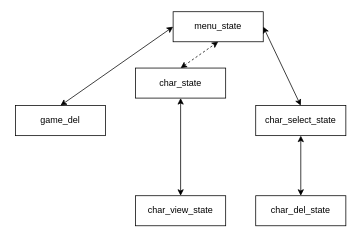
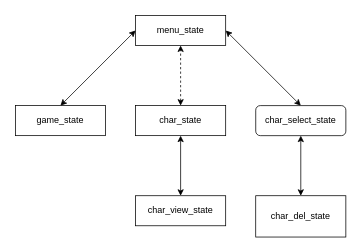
- <mxCell id="2" value="menu_state" style="rounded=0;whiteSpace=wrap;html=1;" parent="1" vertex="1"><mxGeometry x="230" y="15" width="120" height="40" as="geometry" /></mxCell>
+ <mxCell id="2" value="menu_state" style="rounded=0;whiteSpace=wrap;html=1;" parent="1" vertex="1"><mxGeometry x="180" y="20" width="120" height="40" as="geometry" /></mxCell>
- <mxCell id="9" value="char_state" style="rounded=0;whiteSpace=wrap;html=1;" parent="1" vertex="1"><mxGeometry x="180" y="90" width="120" height="40" as="geometry" /></mxCell>
+ <mxCell id="9" value="char_state" style="rounded=0;whiteSpace=wrap;html=1;" parent="1" vertex="1"><mxGeometry x="180" y="140" width="120" height="40" as="geometry" /></mxCell>
- <mxCell id="3" value="game_del" style="rounded=0;whiteSpace=wrap;html=1;" parent="1" vertex="1"><mxGeometry x="20" y="140" width="120" height="40" as="geometry" /></mxCell>
+ <mxCell id="3" value="game_state" style="rounded=0;whiteSpace=wrap;html=1;" parent="1" vertex="1"><mxGeometry x="20" y="140" width="120" height="40" as="geometry" /></mxCell>
- <mxCell id="5" value="char_select_state" style="rounded=0;whiteSpace=wrap;html=1;" parent="1" vertex="1"><mxGeometry x="340" y="140" width="120" height="40" as="geometry" /></mxCell>
+ <mxCell id="5" value="char_select_state" style="whiteSpace=wrap;html=1;rounded=1;" parent="1" vertex="1"><mxGeometry x="340" y="140" width="120" height="40" as="geometry" /></mxCell>
- <mxCell id="11" value="char_del_state" style="rounded=0;whiteSpace=wrap;html=1;" vertex="1" parent="1"><mxGeometry x="340" y="260" width="120" height="40" as="geometry" /></mxCell>
+ <mxCell id="11" value="char_del_state" style="rounded=0;whiteSpace=wrap;html=1;" vertex="1" parent="1"><mxGeometry x="340" y="260" width="120" height="55" as="geometry" /></mxCell>
